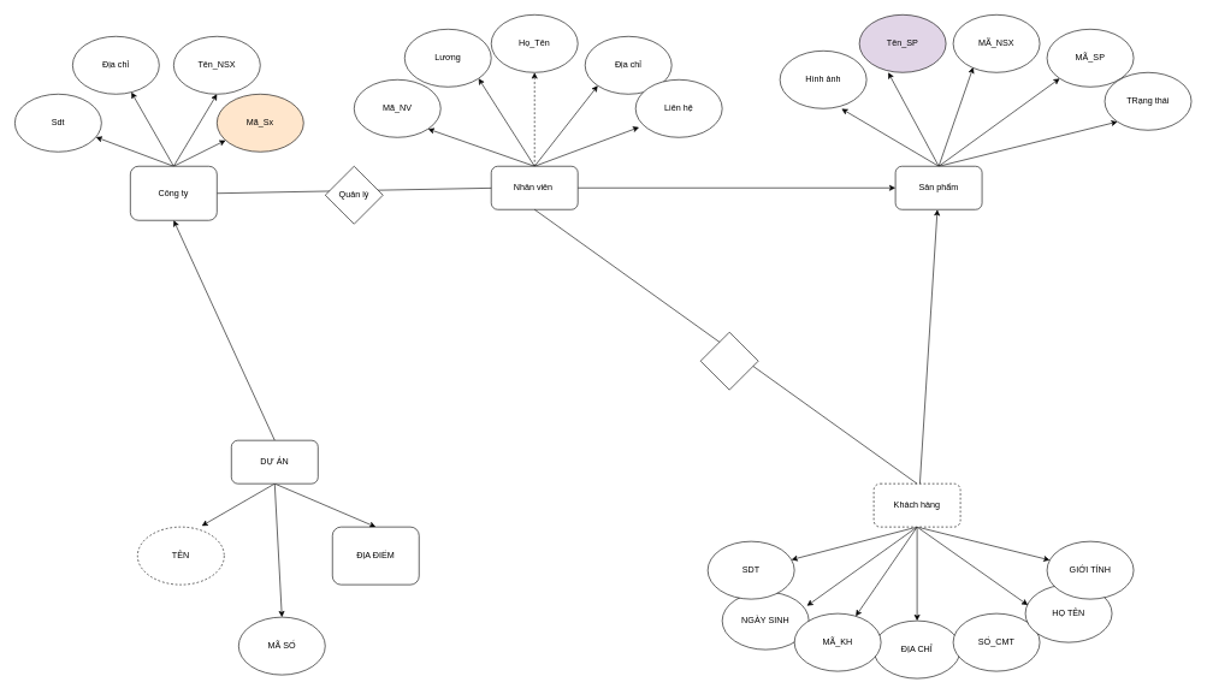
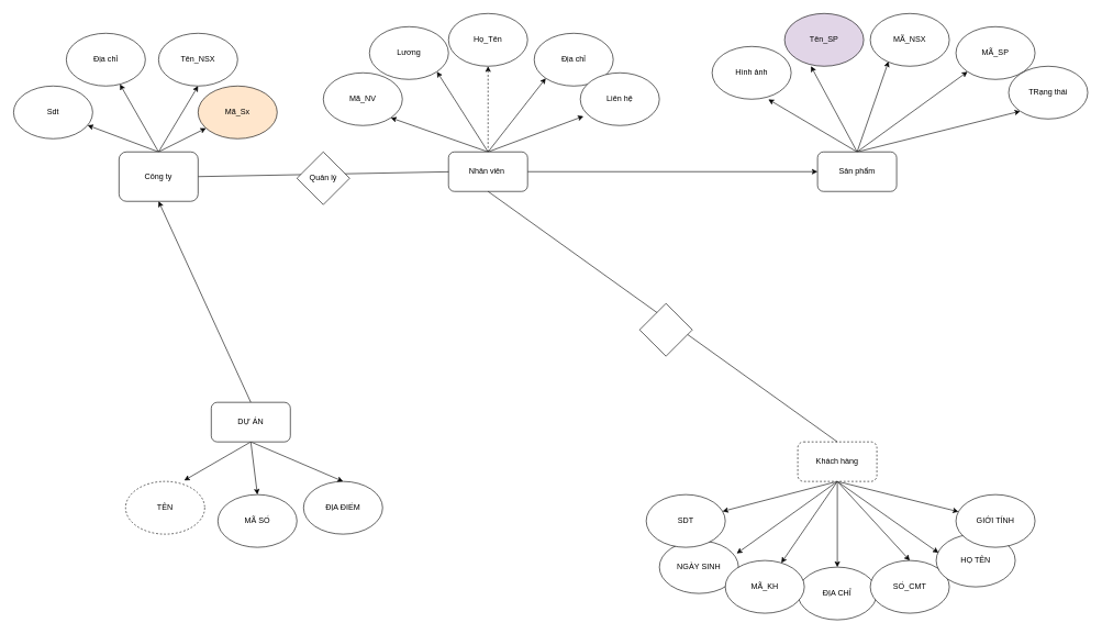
- <mxCell id="39" style="edgeStyle=none;rounded=0;orthogonalLoop=1;jettySize=auto;html=1;exitX=0.5;exitY=1;exitDx=0;exitDy=0;" parent="1" source="42" target="21" edge="1"><mxGeometry relative="1" as="geometry" /></mxCell>
+ <mxCell id="39" style="edgeStyle=none;rounded=0;orthogonalLoop=1;jettySize=auto;html=1;exitX=0.5;exitY=1;exitDx=0;exitDy=0;entryX=0.5;entryY=0;entryDx=0;entryDy=0;" parent="1" source="42" target="44" edge="1"><mxGeometry relative="1" as="geometry" /></mxCell>
- <mxCell id="56" value="ĐỊA ĐIỂM" style="whiteSpace=wrap;html=1;rounded=1;" parent="1" vertex="1"><mxGeometry x="460" y="730" width="120" height="80" as="geometry" /></mxCell>
+ <mxCell id="56" value="ĐỊA ĐIỂM" style="ellipse;whiteSpace=wrap;html=1;" parent="1" vertex="1"><mxGeometry x="460" y="730" width="120" height="80" as="geometry" /></mxCell>
- <mxCell id="55" value="MÃ SỐ" style="ellipse;whiteSpace=wrap;html=1;" parent="1" vertex="1"><mxGeometry x="330" y="855" width="120" height="80" as="geometry" /></mxCell>
+ <mxCell id="55" value="MÃ SỐ" style="ellipse;whiteSpace=wrap;html=1;" parent="1" vertex="1"><mxGeometry x="330" y="750" width="120" height="80" as="geometry" /></mxCell>
